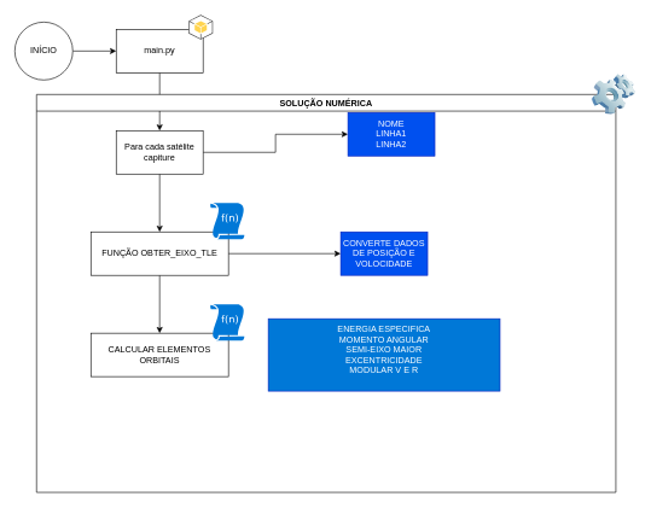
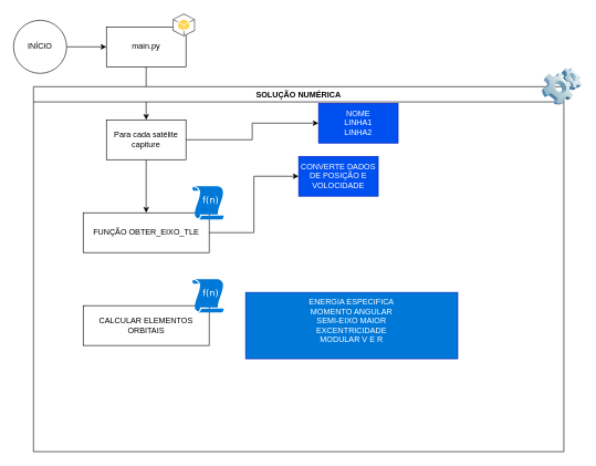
- <mxCell id="14" value="CONVERTE DADOS DE POSIÇÃO E VOLOCIDADE" style="whiteSpace=wrap;html=1;fillColor=#0050ef;fontColor=#ffffff;strokeColor=#001DBC;" vertex="1" parent="1"><mxGeometry x="470" y="320" width="120" height="60" as="geometry" /></mxCell>
+ <mxCell id="14" value="CONVERTE DADOS DE POSIÇÃO E VOLOCIDADE" style="whiteSpace=wrap;html=1;fillColor=#0050ef;fontColor=#ffffff;strokeColor=#001DBC;" vertex="1" parent="1"><mxGeometry x="450" y="235" width="120" height="60" as="geometry" /></mxCell>
- <mxCell id="12" value="" style="edgeStyle=orthogonalEdgeStyle;rounded=0;orthogonalLoop=1;jettySize=auto;html=1;" edge="1" parent="1" source="13" target="16"><mxGeometry relative="1" as="geometry" /></mxCell>
